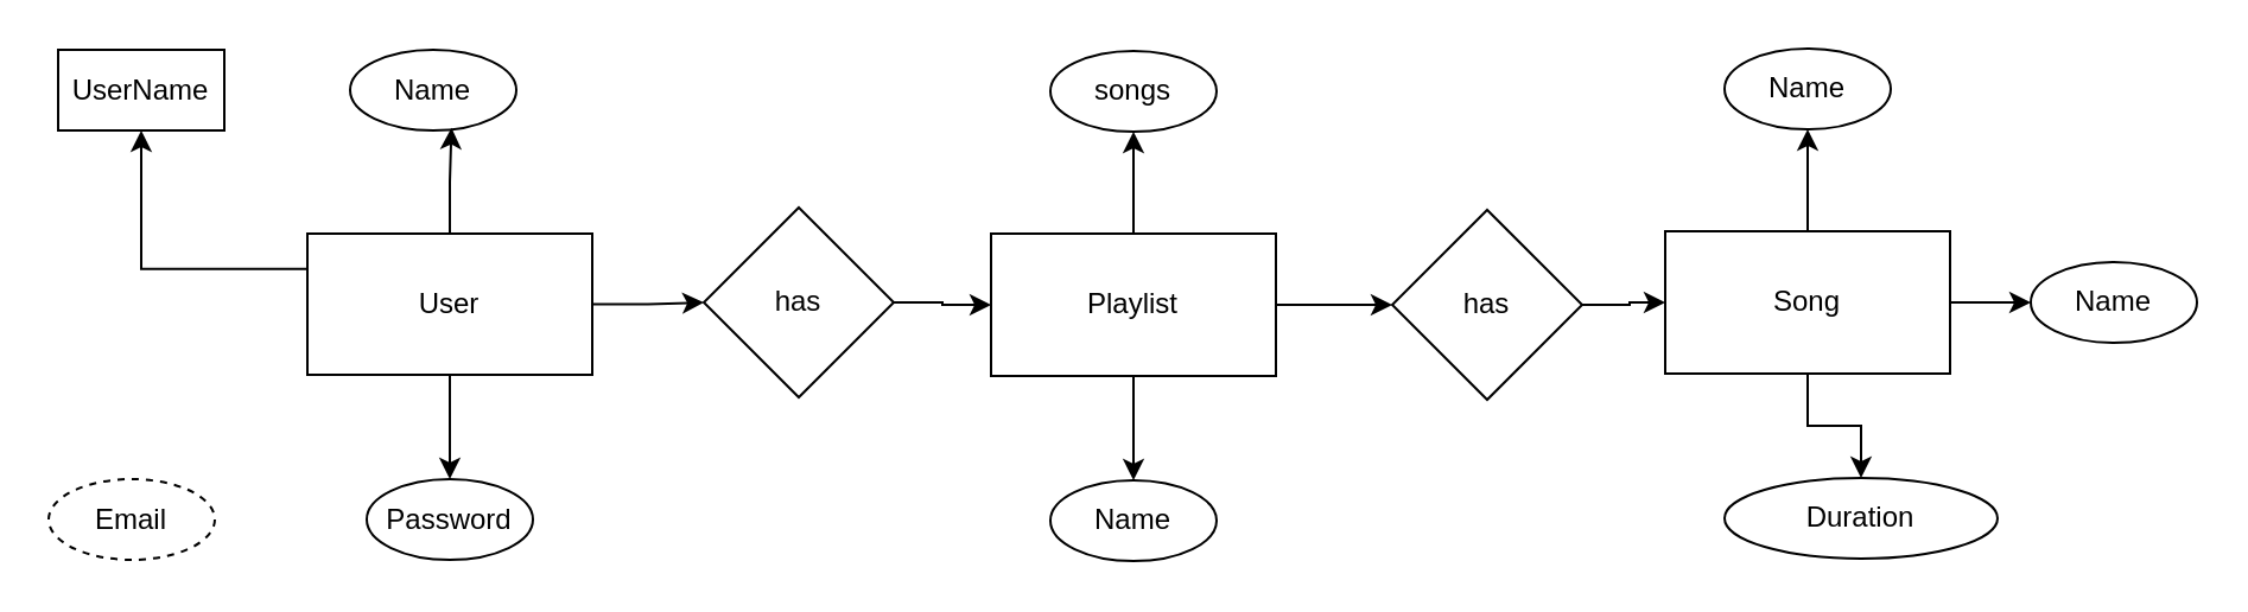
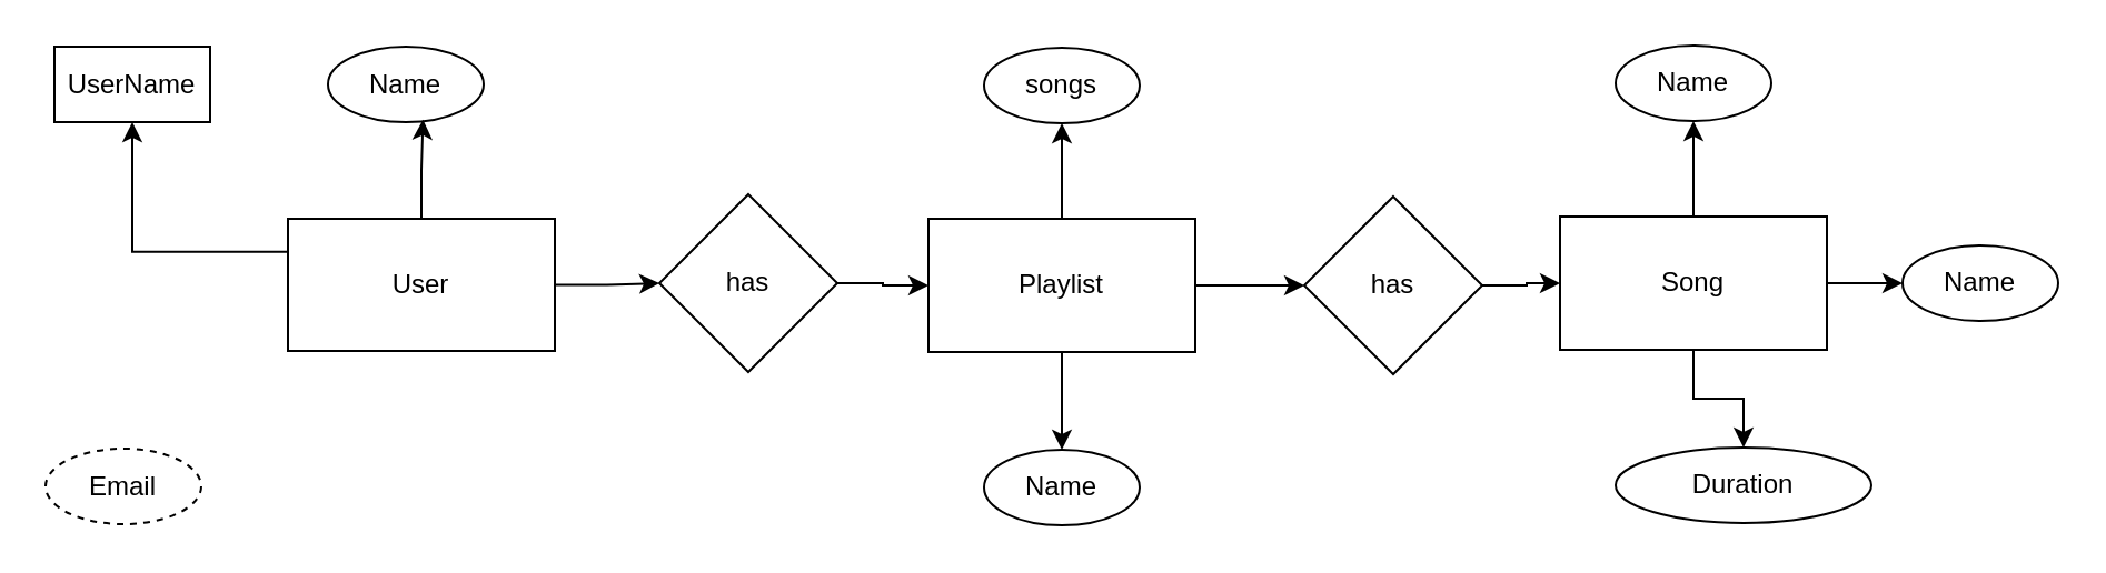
- <mxCell id="4" style="edgeStyle=orthogonalEdgeStyle;rounded=0;orthogonalLoop=1;jettySize=auto;html=1;exitX=0.5;exitY=1;exitDx=0;exitDy=0;entryX=0.5;entryY=0;entryDx=0;entryDy=0;" parent="1" source="5" target="21" edge="1"><mxGeometry relative="1" as="geometry" /></mxCell>
- <mxCell id="21" value="Password" style="ellipse;whiteSpace=wrap;html=1;" parent="1" vertex="1"><mxGeometry x="154" y="201.5" width="70" height="34" as="geometry" /></mxCell>
